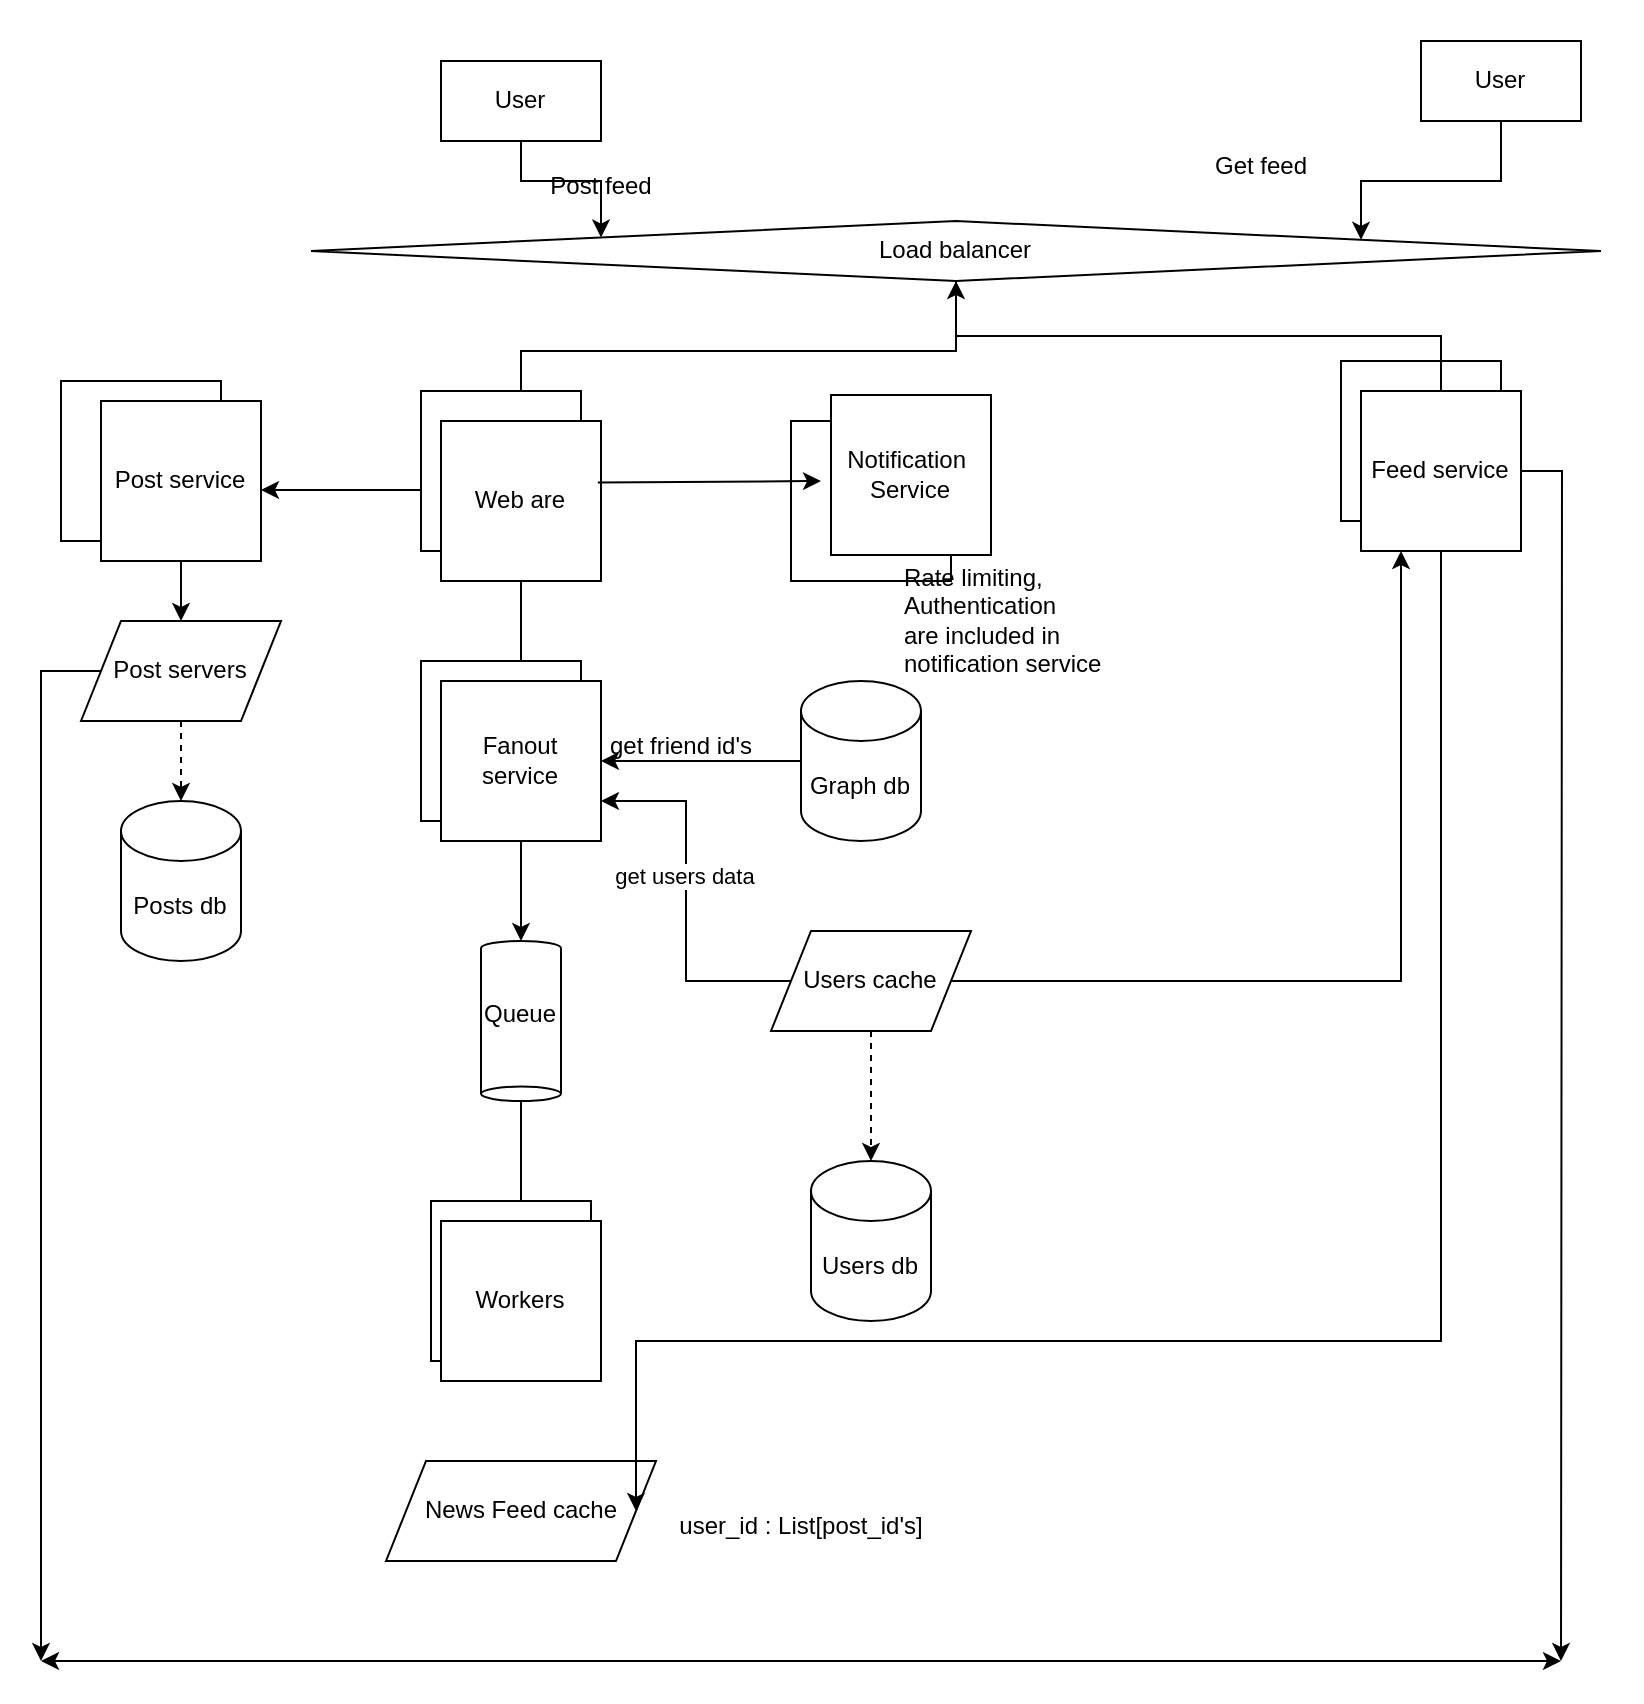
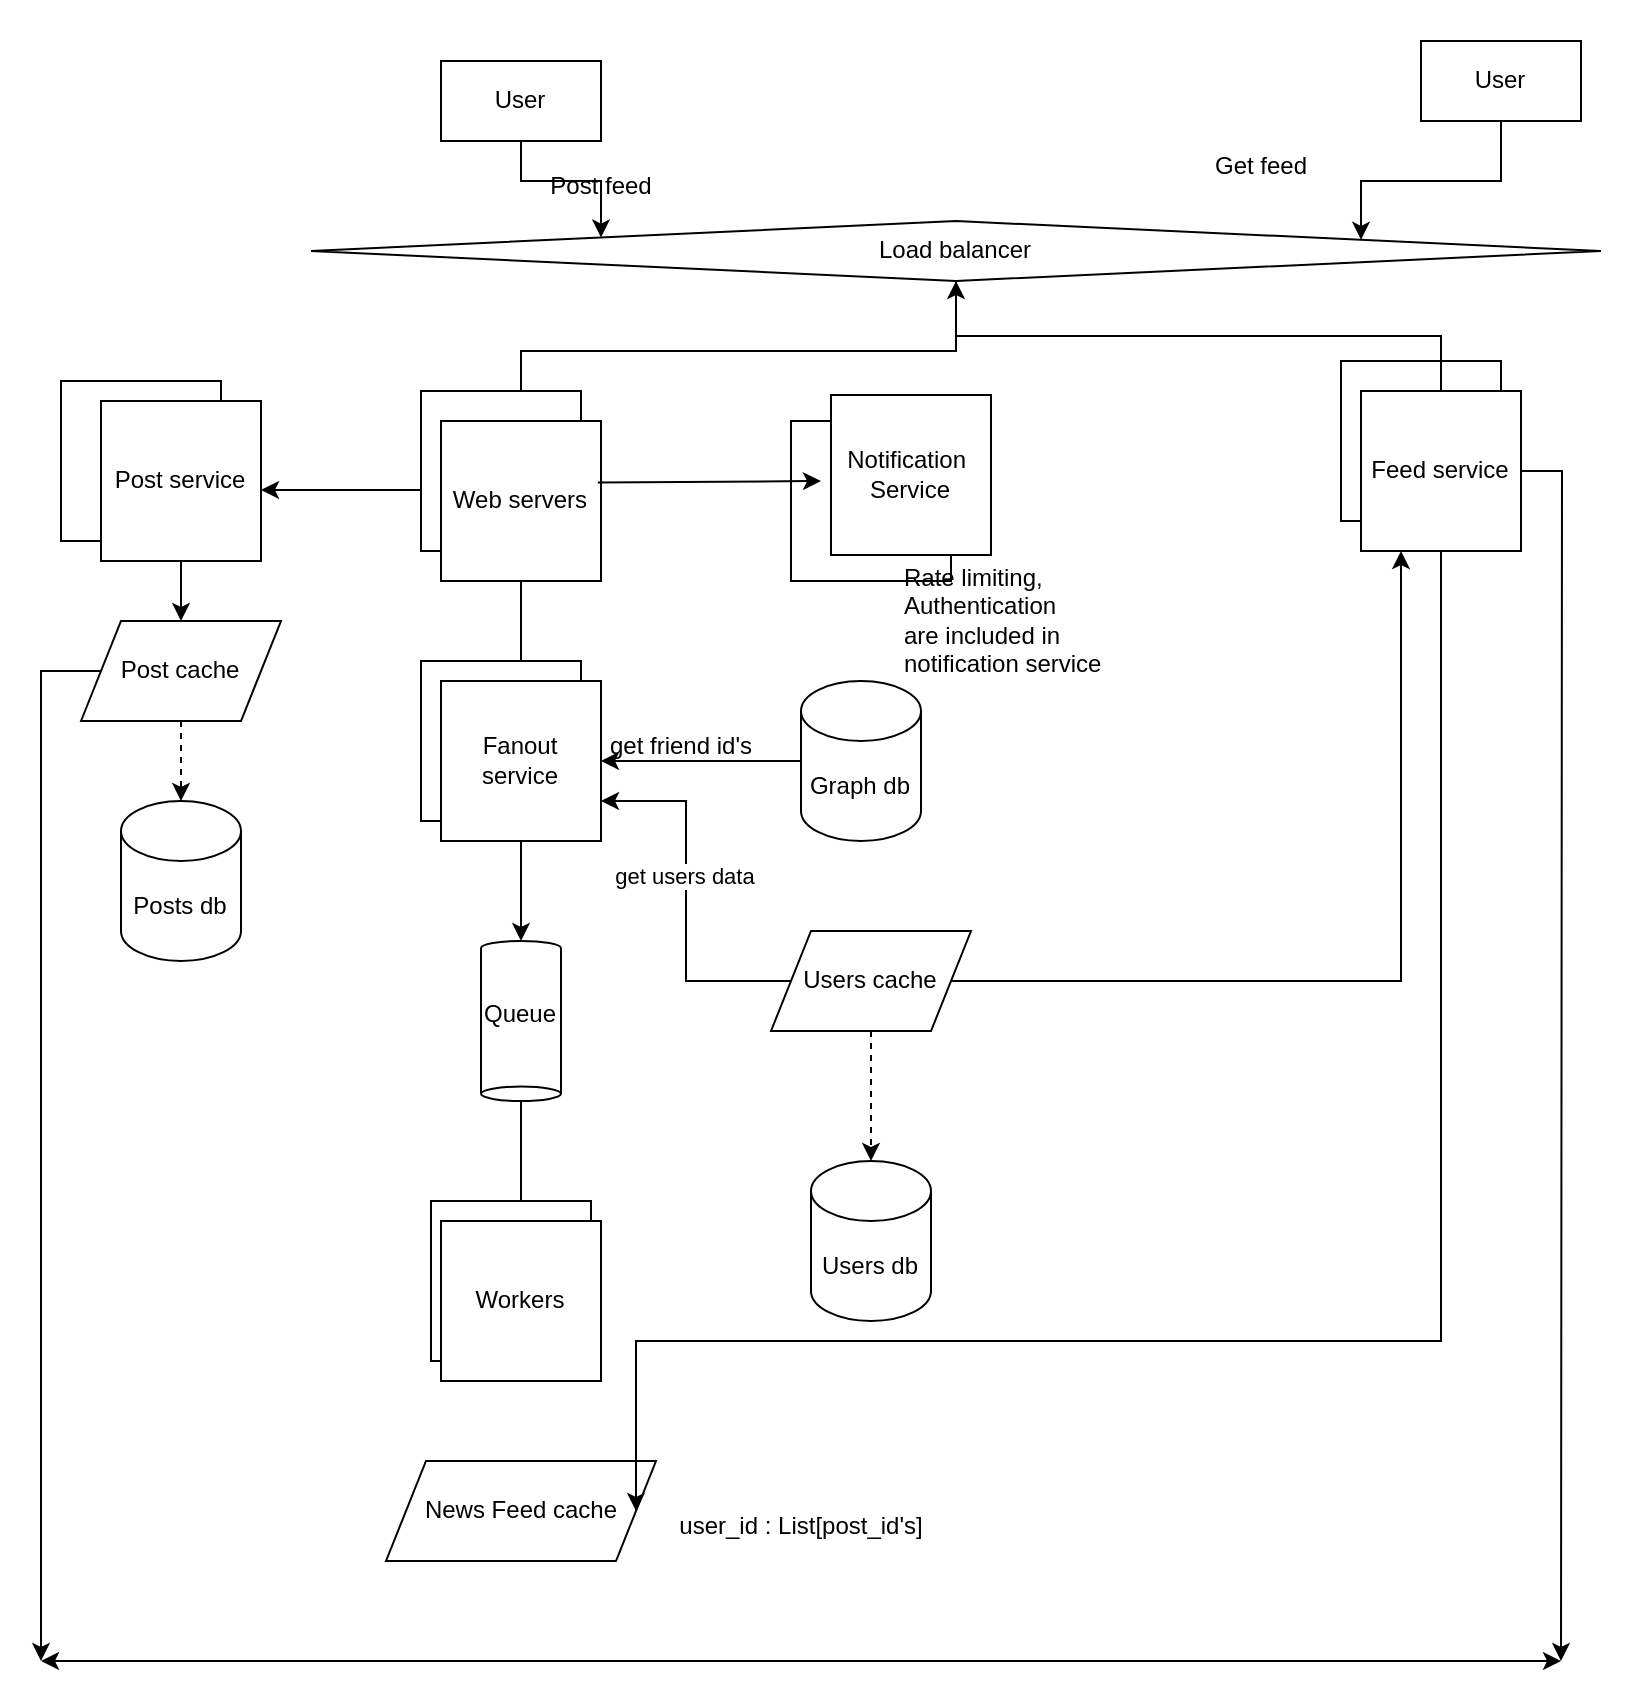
- <mxCell id="20" value="Web are" style="whiteSpace=wrap;html=1;aspect=fixed;direction=south;" vertex="1" parent="1"><mxGeometry x="220" y="210" width="80" height="80" as="geometry" /></mxCell>
+ <mxCell id="20" value="Web servers" style="whiteSpace=wrap;html=1;aspect=fixed;direction=south;" vertex="1" parent="1"><mxGeometry x="220" y="210" width="80" height="80" as="geometry" /></mxCell>
- <mxCell id="12" value="Post servers" style="shape=parallelogram;perimeter=parallelogramPerimeter;whiteSpace=wrap;html=1;fixedSize=1;" vertex="1" parent="1"><mxGeometry x="40" y="310" width="100" height="50" as="geometry" /></mxCell>
+ <mxCell id="12" value="Post cache" style="shape=parallelogram;perimeter=parallelogramPerimeter;whiteSpace=wrap;html=1;fixedSize=1;" vertex="1" parent="1"><mxGeometry x="40" y="310" width="100" height="50" as="geometry" /></mxCell>
